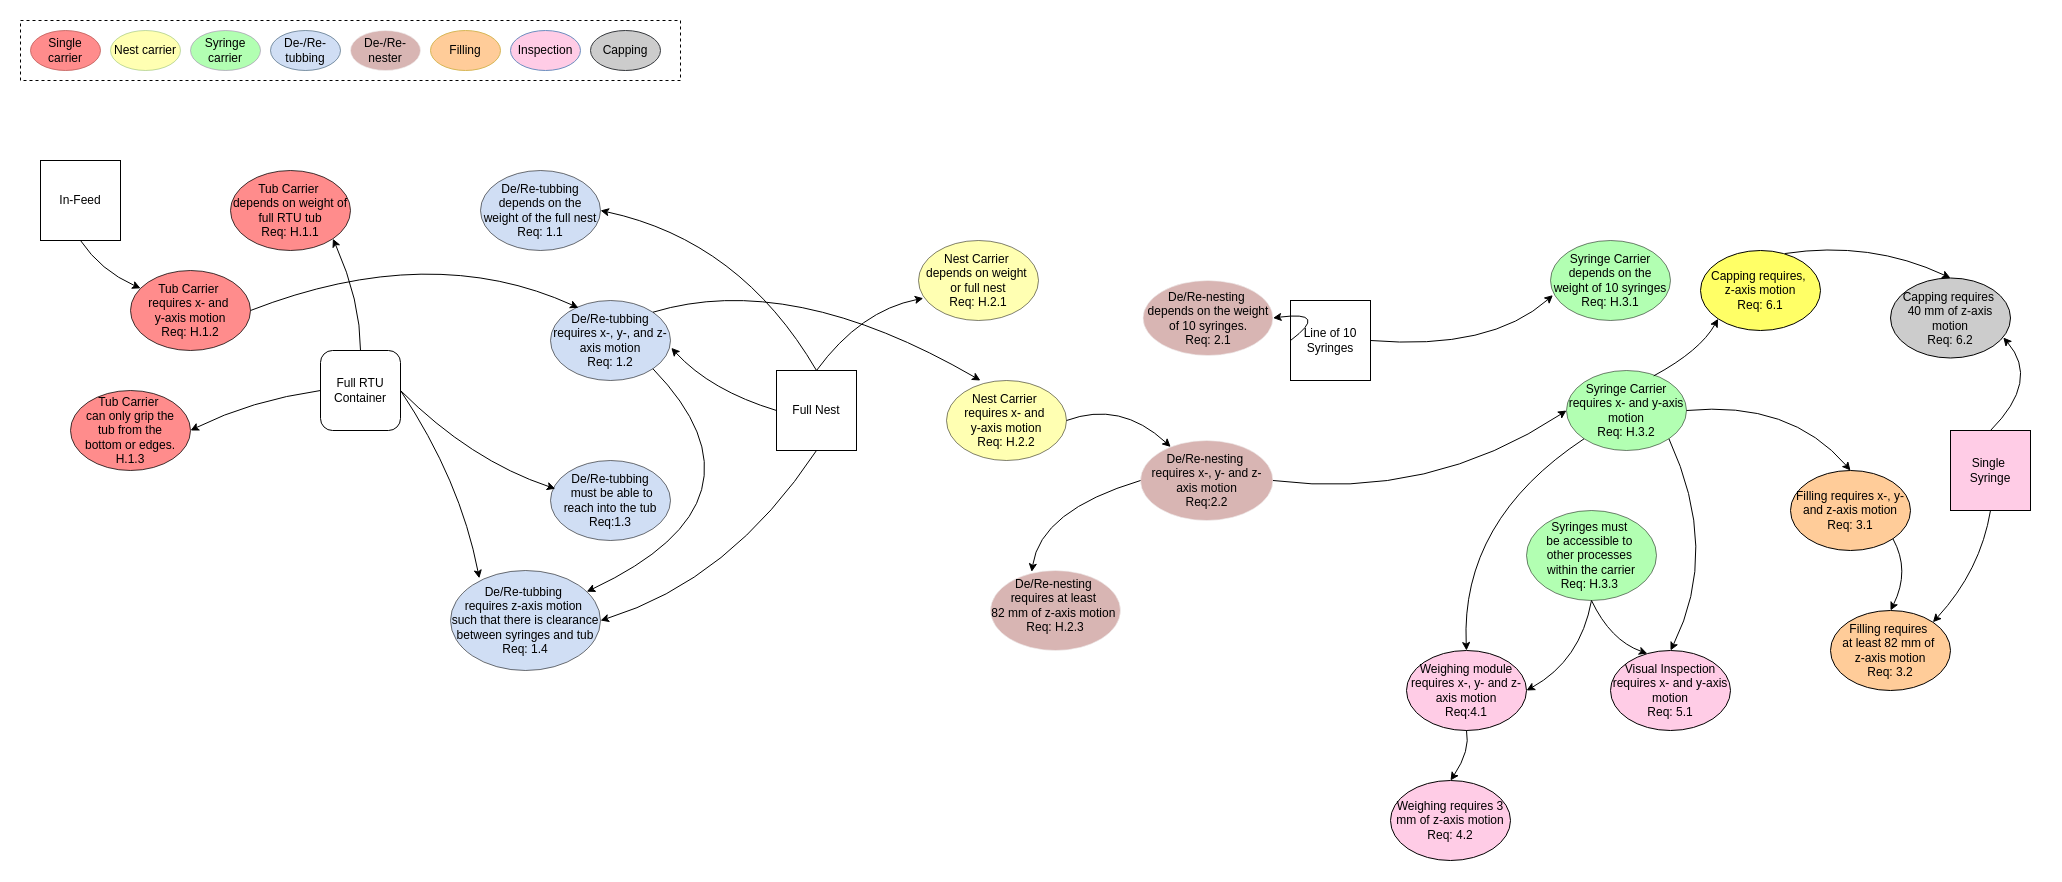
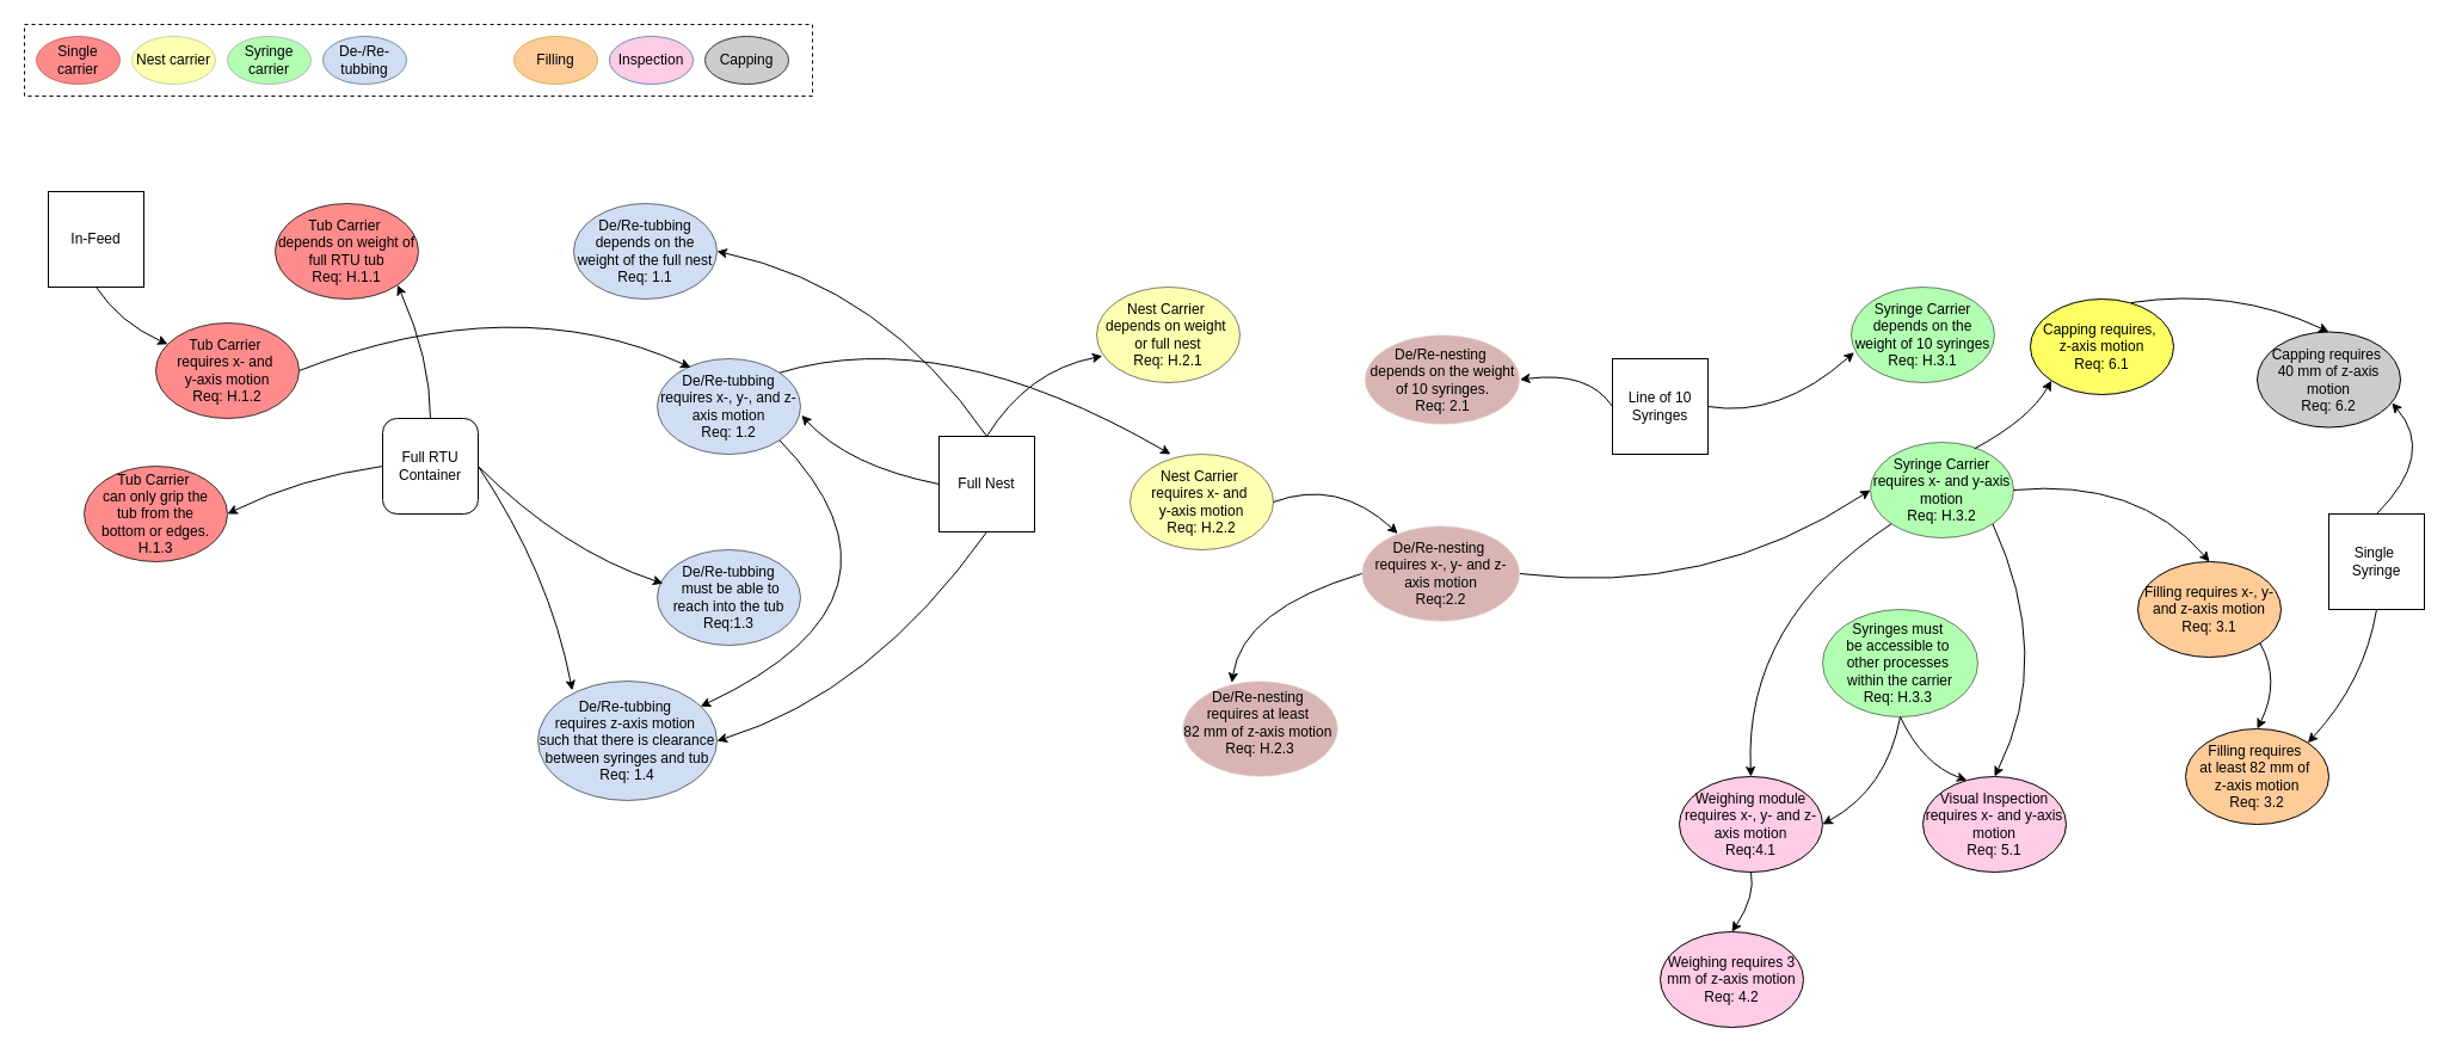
- <mxCell id="10" value="De-/Re-nester" style="ellipse;whiteSpace=wrap;html=1;fillColor=#BF8481;strokeColor=#F2F2F2;opacity=60;" vertex="1" parent="1"><mxGeometry x="350" y="30" width="70" height="40" as="geometry" /></mxCell>
- <mxCell id="3" value="Line of 10 Syringes" style="whiteSpace=wrap;html=1;aspect=fixed;" vertex="1" parent="1"><mxGeometry x="1290" y="300" width="80" height="80" as="geometry" /></mxCell>
+ <mxCell id="3" value="Line of 10 Syringes" style="whiteSpace=wrap;html=1;aspect=fixed;" vertex="1" parent="1"><mxGeometry x="1350" y="300" width="80" height="80" as="geometry" /></mxCell>
- <mxCell id="4" value="Full Nest" style="whiteSpace=wrap;html=1;aspect=fixed;rounded=0;" vertex="1" parent="1"><mxGeometry x="776" y="370" width="80" height="80" as="geometry" /></mxCell>
+ <mxCell id="4" value="Full Nest" style="whiteSpace=wrap;html=1;aspect=fixed;rounded=0;" vertex="1" parent="1"><mxGeometry x="786" y="365" width="80" height="80" as="geometry" /></mxCell>
- <mxCell id="63" value="Single&amp;nbsp;&lt;div&gt;Syringe&lt;/div&gt;" style="whiteSpace=wrap;html=1;aspect=fixed;fillColor=#ffcce6;" vertex="1" parent="1"><mxGeometry x="1950" y="430" width="80" height="80" as="geometry" /></mxCell>
+ <mxCell id="63" value="Single&amp;nbsp;&lt;div&gt;Syringe&lt;/div&gt;" style="whiteSpace=wrap;html=1;aspect=fixed;" vertex="1" parent="1"><mxGeometry x="1950" y="430" width="80" height="80" as="geometry" /></mxCell>
